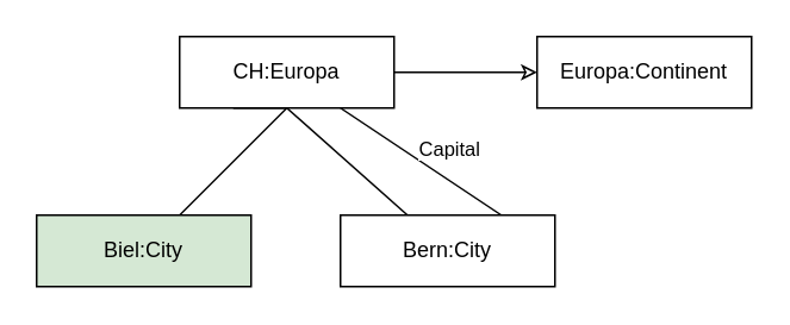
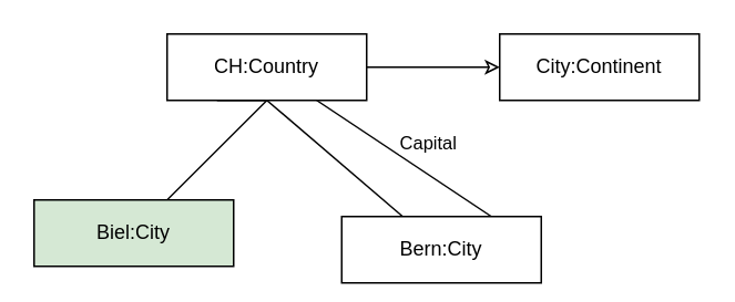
- <mxCell id="3" value="CH:Europa" style="rounded=0;whiteSpace=wrap;html=1;" vertex="1" parent="1"><mxGeometry x="100" y="20" width="120" height="40" as="geometry" /></mxCell>
+ <mxCell id="3" value="CH:Country" style="rounded=0;whiteSpace=wrap;html=1;" vertex="1" parent="1"><mxGeometry x="100" y="20" width="120" height="40" as="geometry" /></mxCell>
- <mxCell id="4" value="Europa:Continent" style="rounded=0;whiteSpace=wrap;html=1;" vertex="1" parent="1"><mxGeometry x="300" y="20" width="120" height="40" as="geometry" /></mxCell>
+ <mxCell id="4" value="City:Continent" style="rounded=0;whiteSpace=wrap;html=1;" vertex="1" parent="1"><mxGeometry x="300" y="20" width="120" height="40" as="geometry" /></mxCell>
- <mxCell id="10" value="Bern:City" style="rounded=0;whiteSpace=wrap;html=1;" vertex="1" parent="1"><mxGeometry x="190" y="120" width="120" height="40" as="geometry" /></mxCell>
+ <mxCell id="10" value="Bern:City" style="rounded=0;whiteSpace=wrap;html=1;" vertex="1" parent="1"><mxGeometry x="205" y="130" width="120" height="40" as="geometry" /></mxCell>
